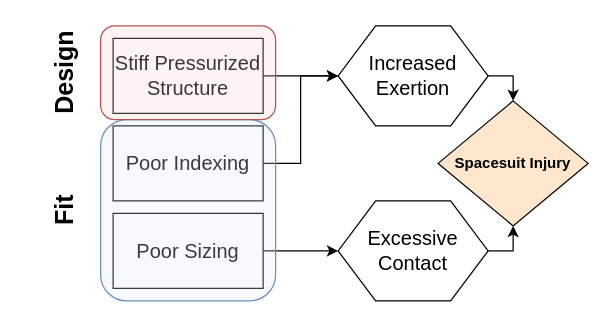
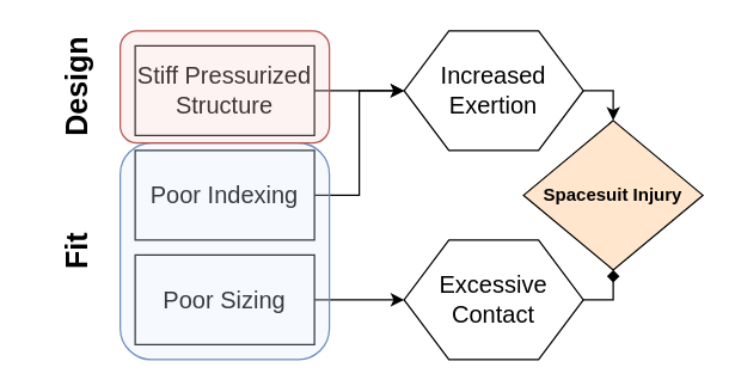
- <mxCell id="10" style="edgeStyle=orthogonalEdgeStyle;rounded=0;orthogonalLoop=1;jettySize=auto;html=1;exitX=1;exitY=0.5;exitDx=0;exitDy=0;entryX=0.5;entryY=1;entryDx=0;entryDy=0;fontSize=16;" parent="1" source="11" target="12" edge="1"><mxGeometry relative="1" as="geometry" /></mxCell>
+ <mxCell id="10" style="edgeStyle=orthogonalEdgeStyle;rounded=0;orthogonalLoop=1;jettySize=auto;html=1;exitX=1;exitY=0.5;exitDx=0;exitDy=0;entryX=0.5;entryY=1;entryDx=0;entryDy=0;fontSize=16;endArrow=diamond;" parent="1" source="11" target="12" edge="1"><mxGeometry relative="1" as="geometry" /></mxCell>
